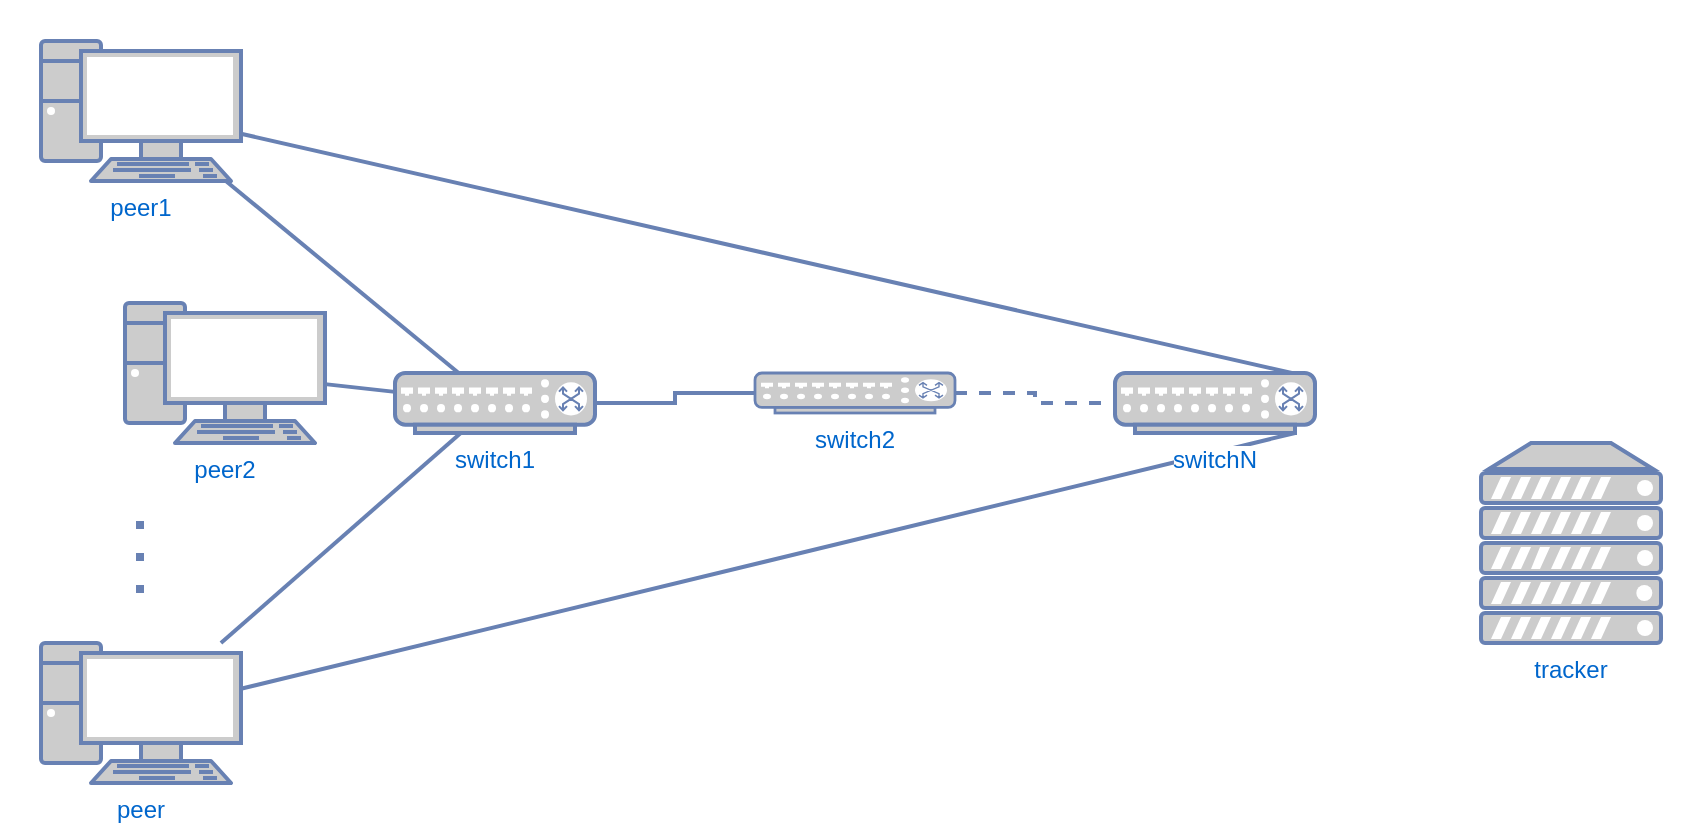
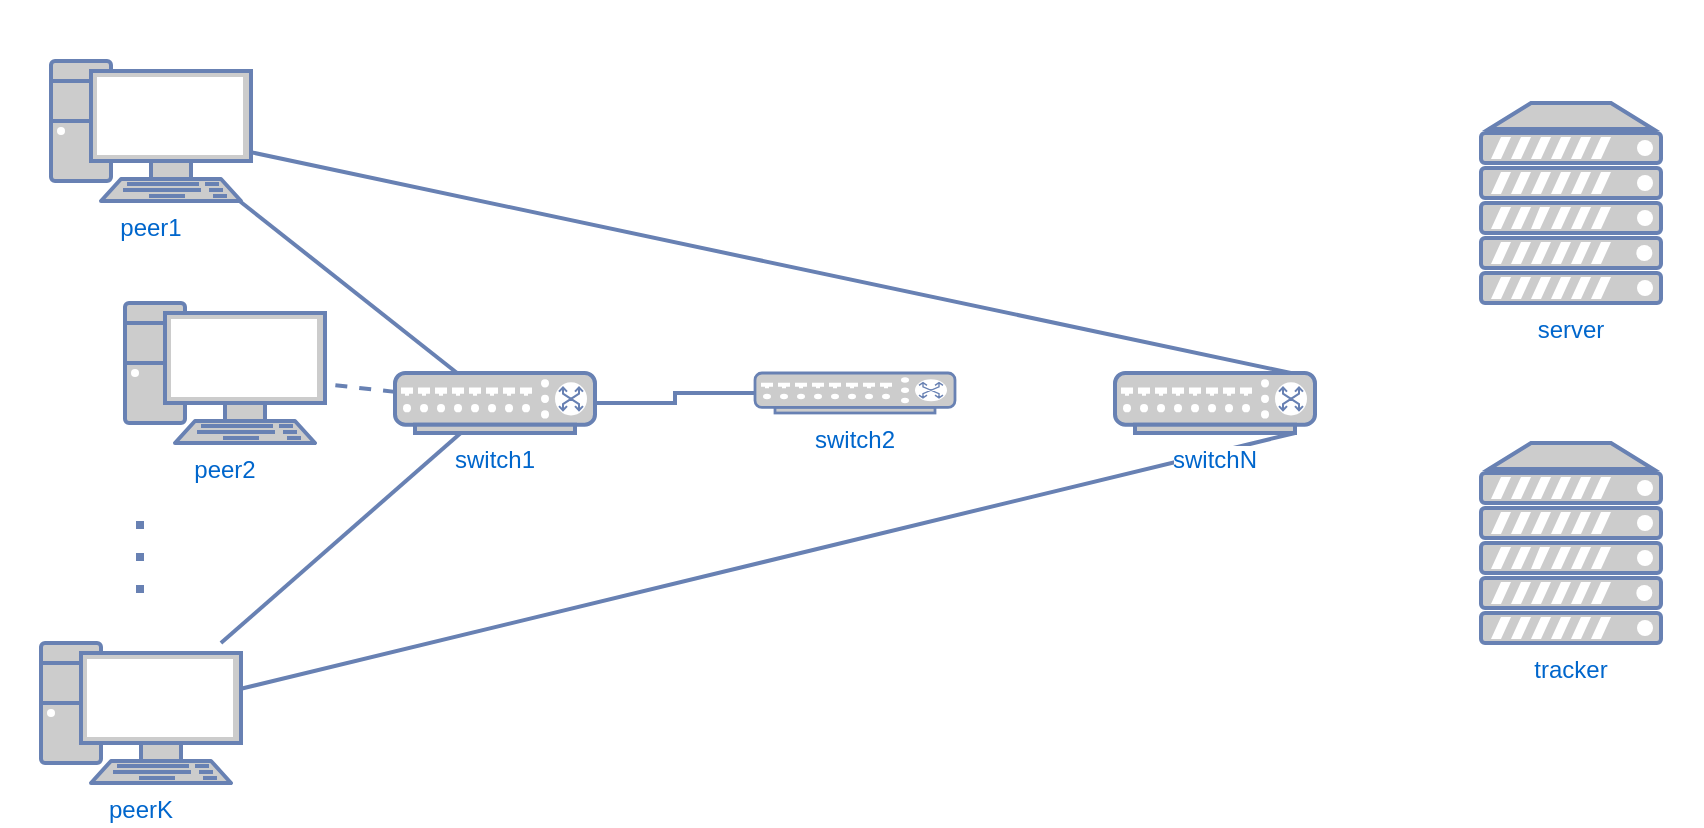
- <mxCell id="10" value="peer1" style="fontColor=#0066CC;verticalAlign=top;verticalLabelPosition=bottom;labelPosition=center;align=center;html=1;fillColor=#CCCCCC;strokeColor=#6881B3;gradientColor=none;gradientDirection=north;strokeWidth=2;shape=mxgraph.networks.pc;rounded=1;shadow=0;comic=0;labelBackgroundColor=#ffffff;" parent="1" vertex="1"><mxGeometry x="20" y="20" width="100" height="70" as="geometry" /></mxCell>
+ <mxCell id="10" value="peer1" style="fontColor=#0066CC;verticalAlign=top;verticalLabelPosition=bottom;labelPosition=center;align=center;html=1;fillColor=#CCCCCC;strokeColor=#6881B3;gradientColor=none;gradientDirection=north;strokeWidth=2;shape=mxgraph.networks.pc;rounded=1;shadow=0;comic=0;labelBackgroundColor=#ffffff;" parent="1" vertex="1"><mxGeometry x="25" y="30" width="100" height="70" as="geometry" /></mxCell>
+ <mxCell id="2" value="server" style="fontColor=#0066CC;verticalAlign=top;verticalLabelPosition=bottom;labelPosition=center;align=center;html=1;fillColor=#CCCCCC;strokeColor=#6881B3;gradientColor=none;gradientDirection=north;strokeWidth=2;shape=mxgraph.networks.server;rounded=1;shadow=0;comic=0;labelBackgroundColor=#ffffff;" parent="1" vertex="1"><mxGeometry x="740" y="51" width="90" height="100" as="geometry" /></mxCell>
- <mxCell id="6" style="edgeStyle=none;html=1;labelBackgroundColor=none;endArrow=none;strokeWidth=2;fontFamily=Verdana;fontSize=28;fontColor=#0066CC;rounded=0;strokeColor=#6881B3;" parent="1" source="9" target="12" edge="1"><mxGeometry relative="1" as="geometry" /></mxCell>
+ <mxCell id="6" style="edgeStyle=none;html=1;labelBackgroundColor=none;endArrow=none;strokeWidth=2;fontFamily=Verdana;fontSize=28;fontColor=#0066CC;rounded=0;strokeColor=#6881B3;dashed=1;" parent="1" source="9" target="12" edge="1"><mxGeometry relative="1" as="geometry" /></mxCell>
- <mxCell id="15" value="" style="edgeStyle=orthogonalEdgeStyle;rounded=0;orthogonalLoop=1;jettySize=auto;html=1;dashed=1;endArrow=none;endFill=0;strokeColor=#6881B3;strokeWidth=2;" parent="1" source="16" target="17" edge="1"><mxGeometry relative="1" as="geometry" /></mxCell>
- <mxCell id="11" value="peer" style="fontColor=#0066CC;verticalAlign=top;verticalLabelPosition=bottom;labelPosition=center;align=center;html=1;fillColor=#CCCCCC;strokeColor=#6881B3;gradientColor=none;gradientDirection=north;strokeWidth=2;shape=mxgraph.networks.pc;rounded=1;shadow=0;comic=0;labelBackgroundColor=#ffffff;" parent="1" vertex="1"><mxGeometry x="20" y="321" width="100" height="70" as="geometry" /></mxCell>
+ <mxCell id="11" value="peerK" style="fontColor=#0066CC;verticalAlign=top;verticalLabelPosition=bottom;labelPosition=center;align=center;html=1;fillColor=#CCCCCC;strokeColor=#6881B3;gradientColor=none;gradientDirection=north;strokeWidth=2;shape=mxgraph.networks.pc;rounded=1;shadow=0;comic=0;labelBackgroundColor=#ffffff;" parent="1" vertex="1"><mxGeometry x="20" y="321" width="100" height="70" as="geometry" /></mxCell>
